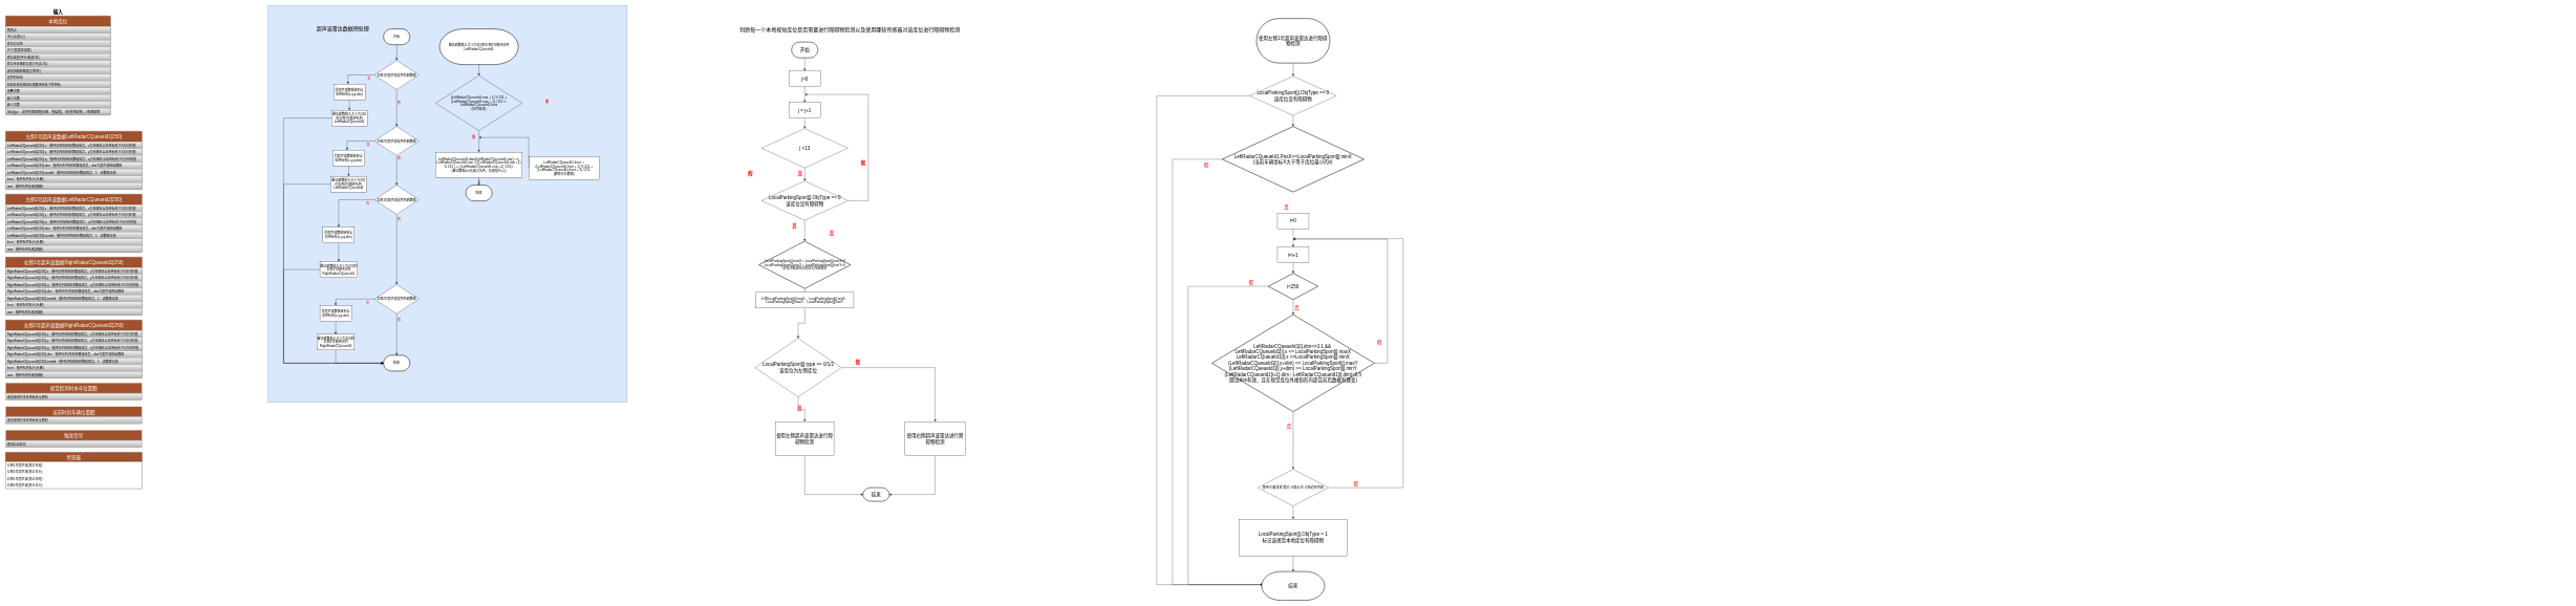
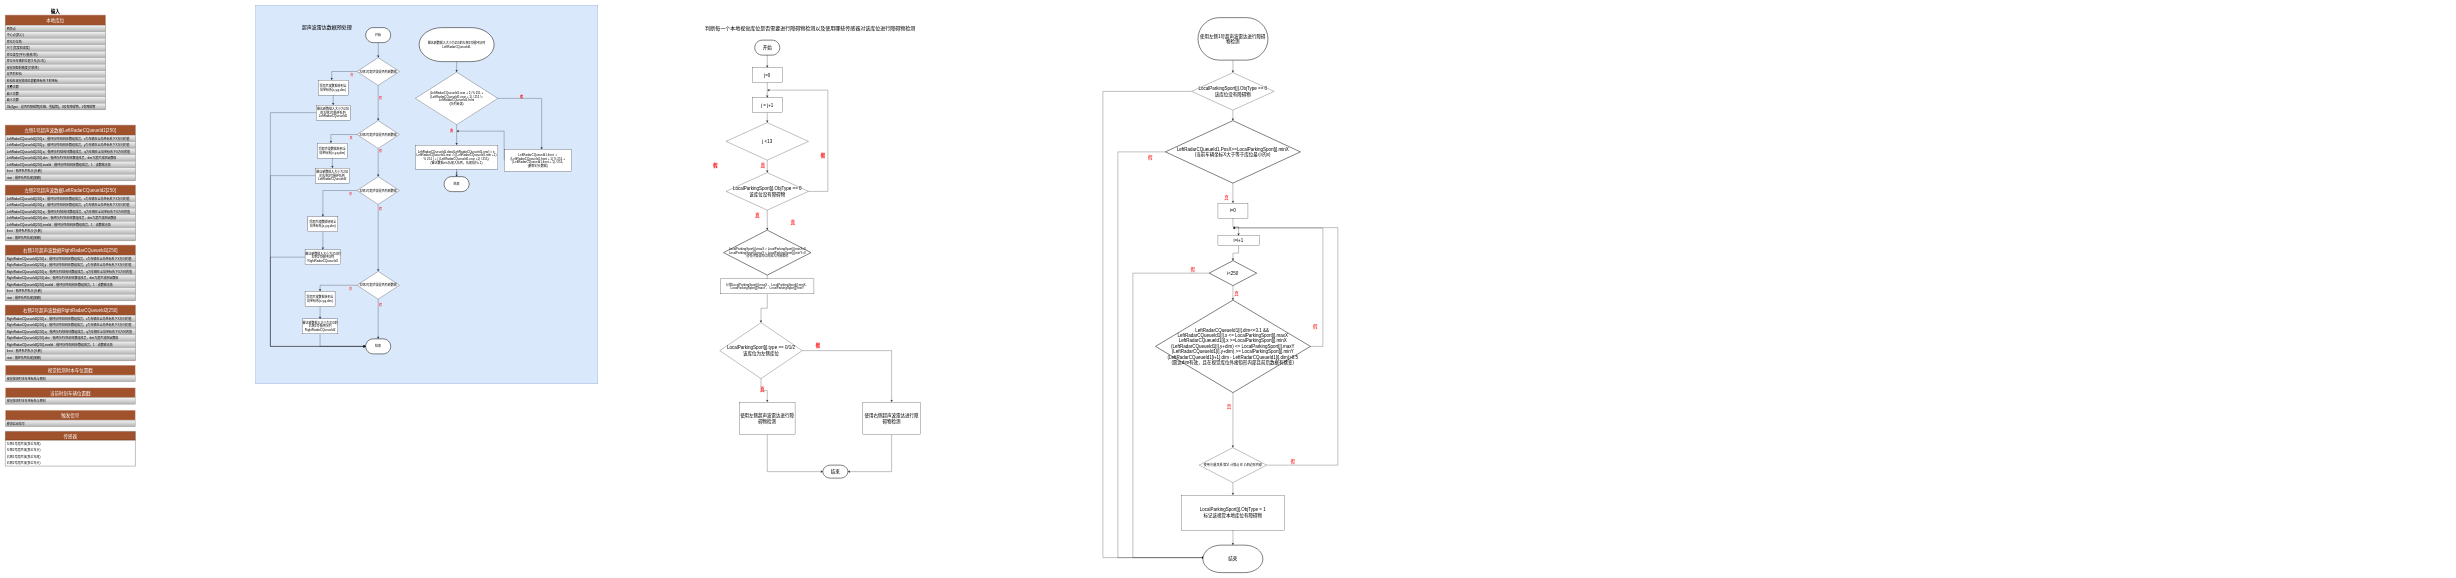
- <mxCell id="78" value="(LeftRadarCQueueId1.rear + 1) % 251 + (LeftRadarCQueueId1.rear + 1) / 251 != LeftRadarCQueueId1.front&lt;br&gt;(队列未满)" style="rhombus;whiteSpace=wrap;html=1;fontSize=12;fillColor=#dae8fc;" parent="75" vertex="1"><mxGeometry x="640" y="268" width="330" height="210" as="geometry" /></mxCell>
+ <mxCell id="78" value="(LeftRadarCQueueId1.rear + 1) % 251 + (LeftRadarCQueueId1.rear + 1) / 251 != LeftRadarCQueueId1.front&lt;br&gt;(队列未满)" style="rhombus;whiteSpace=wrap;html=1;fontSize=12;" parent="75" vertex="1"><mxGeometry x="640" y="268" width="330" height="210" as="geometry" /></mxCell>
+ <mxCell id="83" style="edgeStyle=orthogonalEdgeStyle;rounded=0;orthogonalLoop=1;jettySize=auto;html=1;exitX=1;exitY=0.5;exitDx=0;exitDy=0;entryX=0.556;entryY=0;entryDx=0;entryDy=0;entryPerimeter=0;fontSize=12;" parent="75" source="78" target="82" edge="1"><mxGeometry x="160" y="45" as="geometry" /></mxCell>
+ <mxCell id="151" style="edgeStyle=orthogonalEdgeStyle;rounded=0;orthogonalLoop=1;jettySize=auto;html=1;entryX=0.5;entryY=0;entryDx=0;entryDy=0;fontSize=18;" parent="1" source="149" target="150" edge="1"><mxGeometry x="5060" y="352" as="geometry" /></mxCell>
- <mxCell id="163" value="i=i+1" style="rounded=0;whiteSpace=wrap;html=1;fontSize=18;" parent="1" vertex="1"><mxGeometry x="4870.33" y="942" width="120" height="60" as="geometry" /></mxCell>
+ <mxCell id="163" value="i=i+1" style="rounded=0;whiteSpace=wrap;html=1;fontSize=18;" parent="1" vertex="1"><mxGeometry x="4870.33" y="942" width="165" height="40" as="geometry" /></mxCell>
